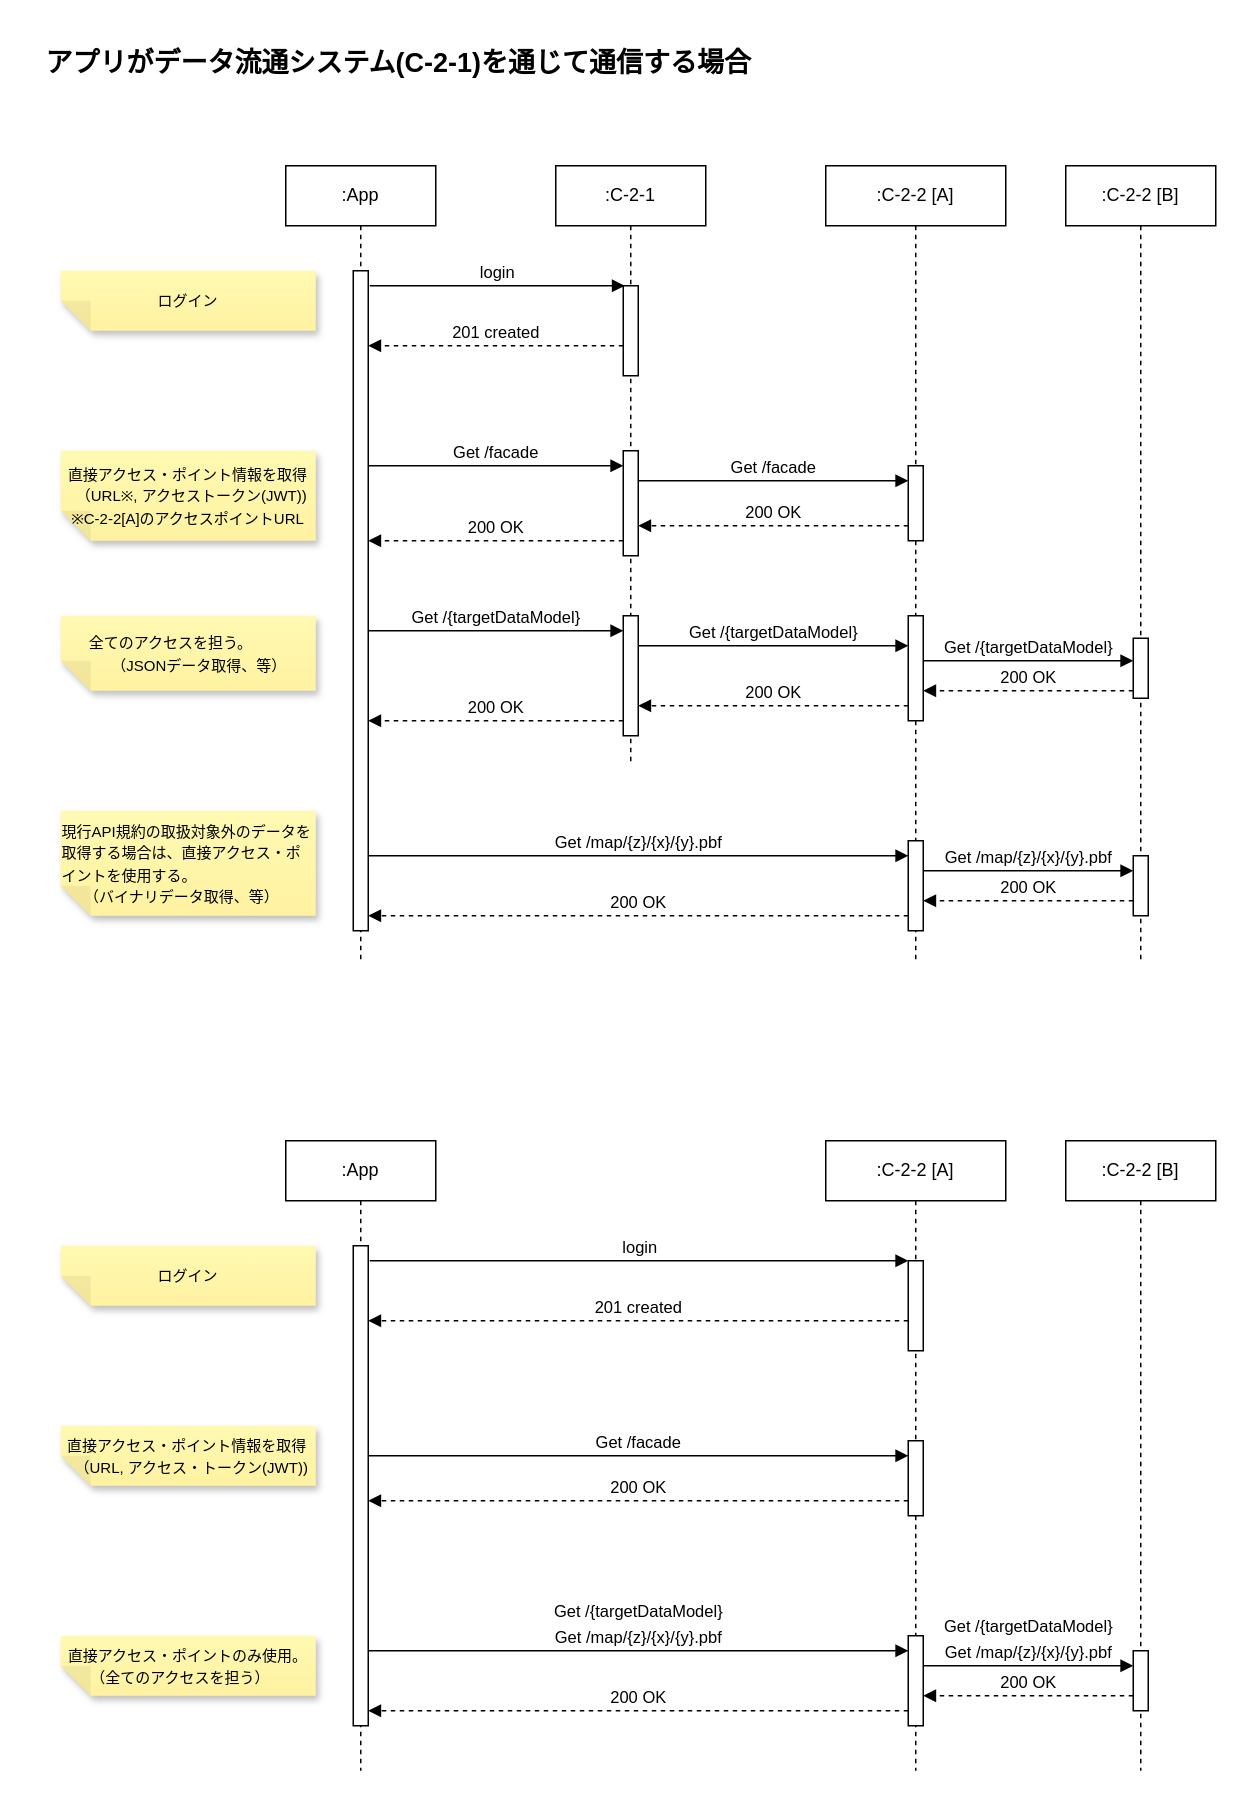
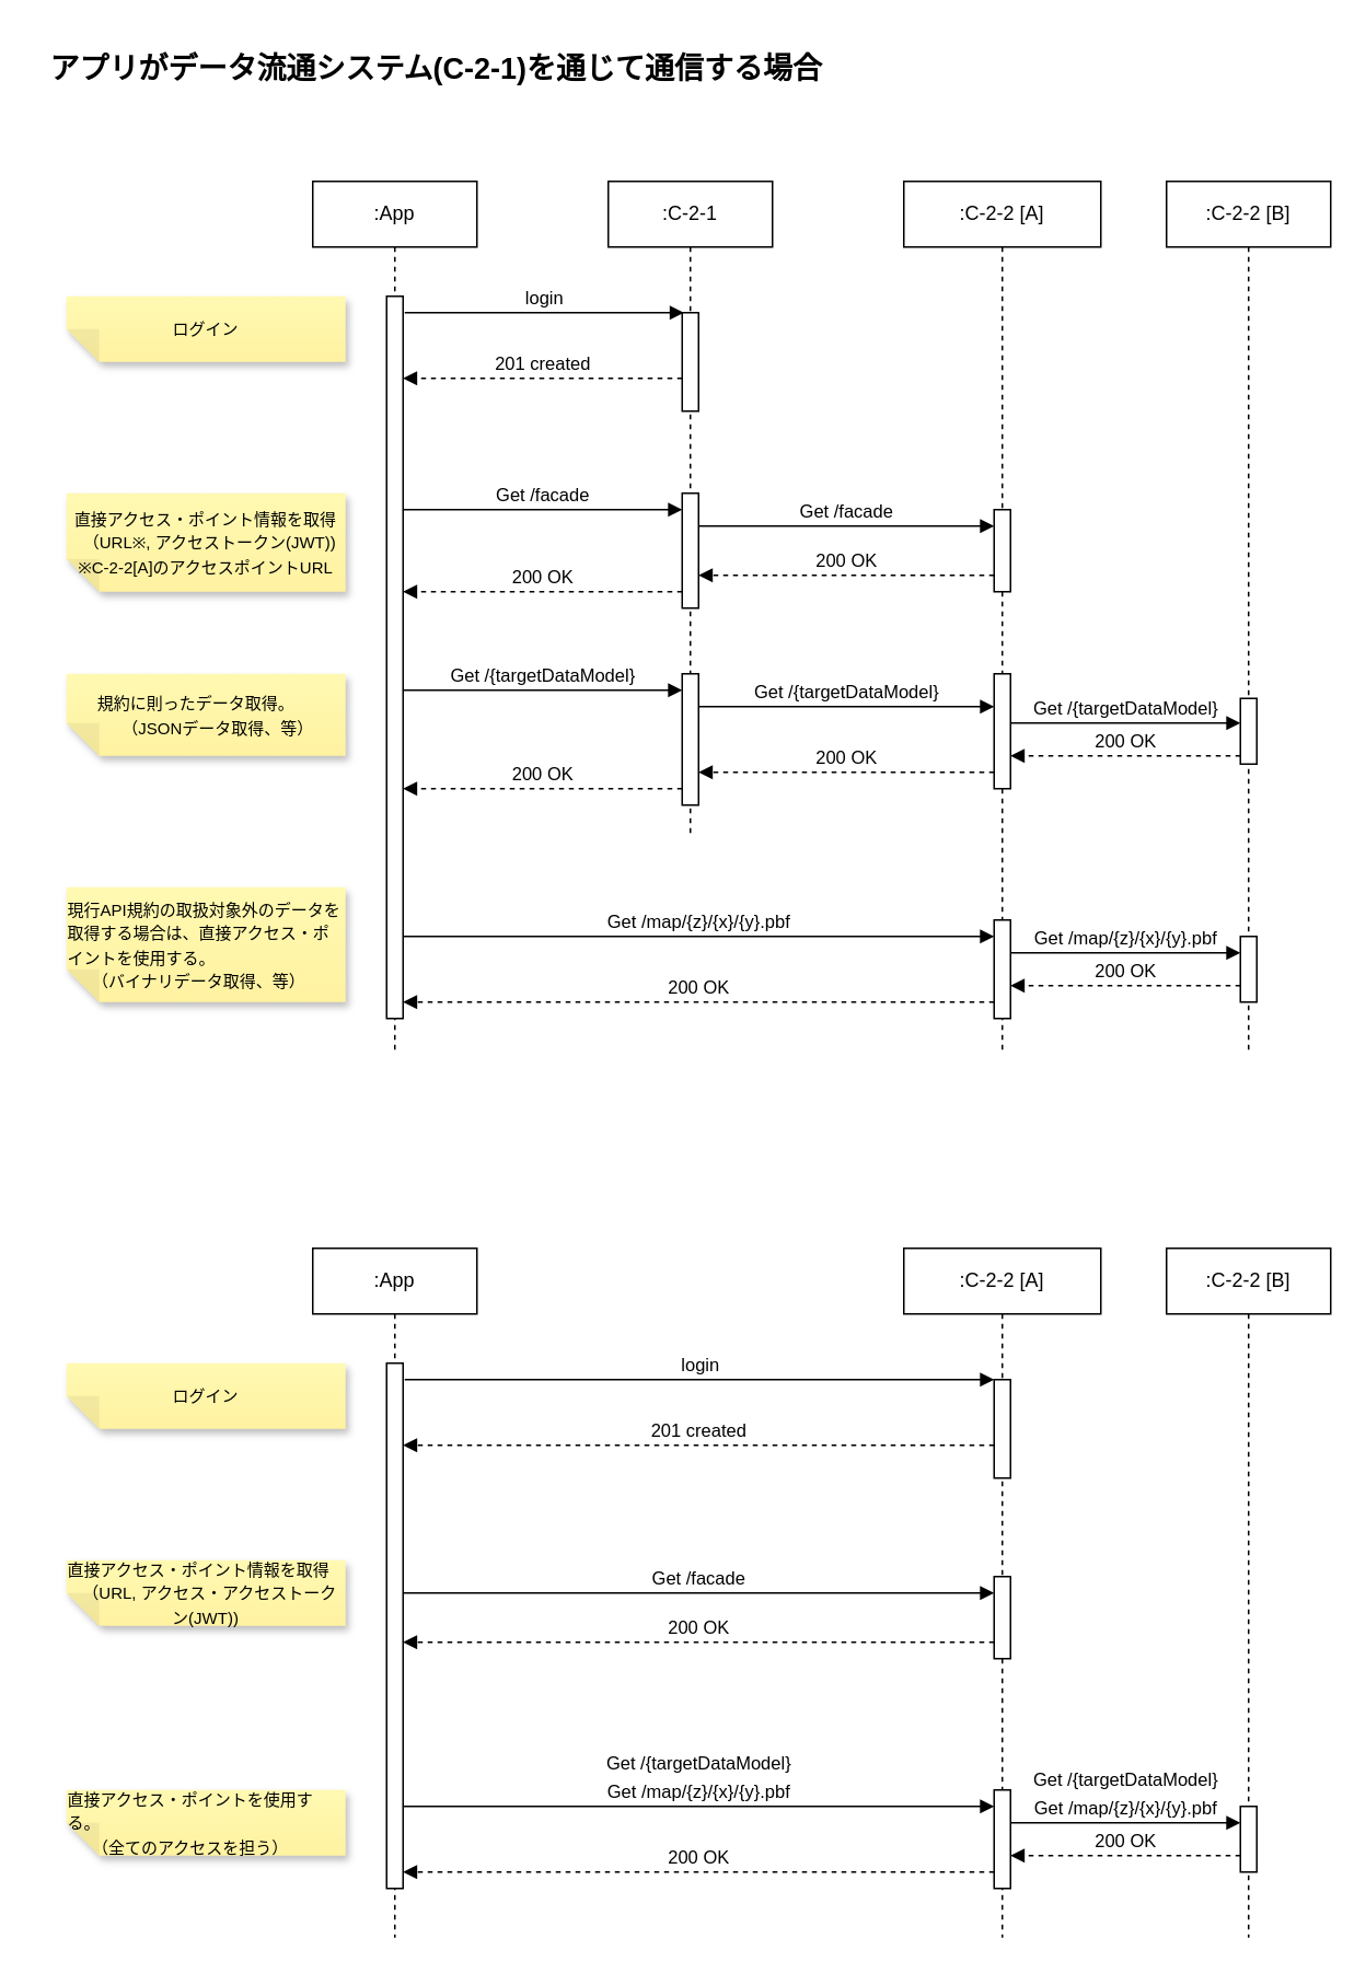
- <mxCell id="55" value="&lt;div style=&quot;text-align: left;&quot;&gt;&lt;span style=&quot;font-size: 10px;&quot;&gt;全てのアクセスを担う。&lt;br&gt;　　（JSONデータ取得、等）&lt;/span&gt;&lt;/div&gt;" style="shape=note;whiteSpace=wrap;html=1;backgroundOutline=1;fontColor=#000000;darkOpacity=0.05;fillColor=#FFF9B2;strokeColor=none;fillStyle=solid;direction=west;gradientDirection=north;gradientColor=#FFF2A1;shadow=1;size=20;pointerEvents=1;" vertex="1" parent="1"><mxGeometry x="40" y="410" width="170" height="50" as="geometry" /></mxCell>
+ <mxCell id="55" value="&lt;div style=&quot;text-align: left;&quot;&gt;&lt;span style=&quot;font-size: 10px;&quot;&gt;規約に則ったデータ取得。&lt;br&gt;　　（JSONデータ取得、等）&lt;/span&gt;&lt;/div&gt;" style="shape=note;whiteSpace=wrap;html=1;backgroundOutline=1;fontColor=#000000;darkOpacity=0.05;fillColor=#FFF9B2;strokeColor=none;fillStyle=solid;direction=west;gradientDirection=north;gradientColor=#FFF2A1;shadow=1;size=20;pointerEvents=1;" vertex="1" parent="1"><mxGeometry x="40" y="410" width="170" height="50" as="geometry" /></mxCell>
- <mxCell id="41" value="&lt;div style=&quot;text-align: left;&quot;&gt;&lt;span style=&quot;font-size: 10px; background-color: initial;&quot;&gt;直接アクセス・ポイント情報を取得&lt;/span&gt;&lt;/div&gt;&lt;font style=&quot;font-size: 10px;&quot;&gt;　（URL, アクセス・トークン(JWT))&lt;/font&gt;" style="shape=note;whiteSpace=wrap;html=1;backgroundOutline=1;fontColor=#000000;darkOpacity=0.05;fillColor=#FFF9B2;strokeColor=none;fillStyle=solid;direction=west;gradientDirection=north;gradientColor=#FFF2A1;shadow=1;size=20;pointerEvents=1;" vertex="1" parent="1"><mxGeometry x="40" y="950" width="170" height="40" as="geometry" /></mxCell>
+ <mxCell id="41" value="&lt;div style=&quot;text-align: left;&quot;&gt;&lt;span style=&quot;font-size: 10px; background-color: initial;&quot;&gt;直接アクセス・ポイント情報を取得&lt;/span&gt;&lt;/div&gt;&lt;font style=&quot;font-size: 10px;&quot;&gt;　（URL, アクセス・アクセストークン(JWT))&lt;/font&gt;" style="shape=note;whiteSpace=wrap;html=1;backgroundOutline=1;fontColor=#000000;darkOpacity=0.05;fillColor=#FFF9B2;strokeColor=none;fillStyle=solid;direction=west;gradientDirection=north;gradientColor=#FFF2A1;shadow=1;size=20;pointerEvents=1;" vertex="1" parent="1"><mxGeometry x="40" y="950" width="170" height="40" as="geometry" /></mxCell>
- <mxCell id="46" value="&lt;div style=&quot;text-align: left;&quot;&gt;&lt;span style=&quot;font-size: 10px;&quot;&gt;直接アクセス・ポイントのみ使用。&lt;br&gt;　　（全てのアクセスを担う）&lt;/span&gt;&lt;/div&gt;" style="shape=note;whiteSpace=wrap;html=1;backgroundOutline=1;fontColor=#000000;darkOpacity=0.05;fillColor=#FFF9B2;strokeColor=none;fillStyle=solid;direction=west;gradientDirection=north;gradientColor=#FFF2A1;shadow=1;size=20;pointerEvents=1;" vertex="1" parent="1"><mxGeometry x="40" y="1090" width="170" height="40" as="geometry" /></mxCell>
+ <mxCell id="46" value="&lt;div style=&quot;text-align: left;&quot;&gt;&lt;span style=&quot;font-size: 10px;&quot;&gt;直接アクセス・ポイントを使用する。&lt;br&gt;　　（全てのアクセスを担う）&lt;/span&gt;&lt;/div&gt;" style="shape=note;whiteSpace=wrap;html=1;backgroundOutline=1;fontColor=#000000;darkOpacity=0.05;fillColor=#FFF9B2;strokeColor=none;fillStyle=solid;direction=west;gradientDirection=north;gradientColor=#FFF2A1;shadow=1;size=20;pointerEvents=1;" vertex="1" parent="1"><mxGeometry x="40" y="1090" width="170" height="40" as="geometry" /></mxCell>
